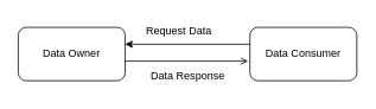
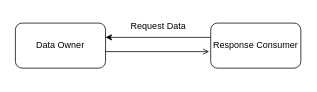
- <mxCell id="5" value="Request Data" style="text;html=1;align=center;verticalAlign=middle;resizable=0;points=[];autosize=1;strokeColor=none;fillColor=none;" vertex="1" parent="1"><mxGeometry x="150" y="20" width="100" height="30" as="geometry" /></mxCell>
+ <mxCell id="5" value="Request Data" style="text;html=1;align=center;verticalAlign=middle;resizable=0;points=[];autosize=1;strokeColor=none;fillColor=none;" vertex="1" parent="1"><mxGeometry x="160" y="20" width="100" height="30" as="geometry" /></mxCell>
- <mxCell id="3" value="Data Consumer" style="rounded=1;whiteSpace=wrap;html=1;" vertex="1" parent="1"><mxGeometry x="280" y="30" width="120" height="60" as="geometry" /></mxCell>
+ <mxCell id="3" value="Response Consumer" style="rounded=1;whiteSpace=wrap;html=1;" vertex="1" parent="1"><mxGeometry x="280" y="30" width="120" height="60" as="geometry" /></mxCell>
- <mxCell id="7" value="Data Response" style="text;html=1;align=center;verticalAlign=middle;resizable=0;points=[];autosize=1;strokeColor=none;fillColor=none;" vertex="1" parent="1"><mxGeometry x="155" y="70" width="110" height="30" as="geometry" /></mxCell>
